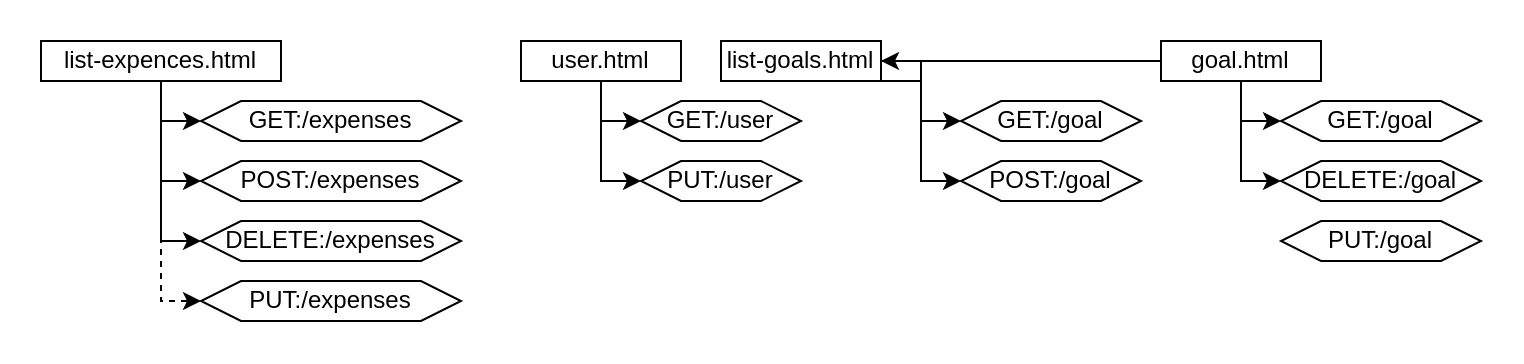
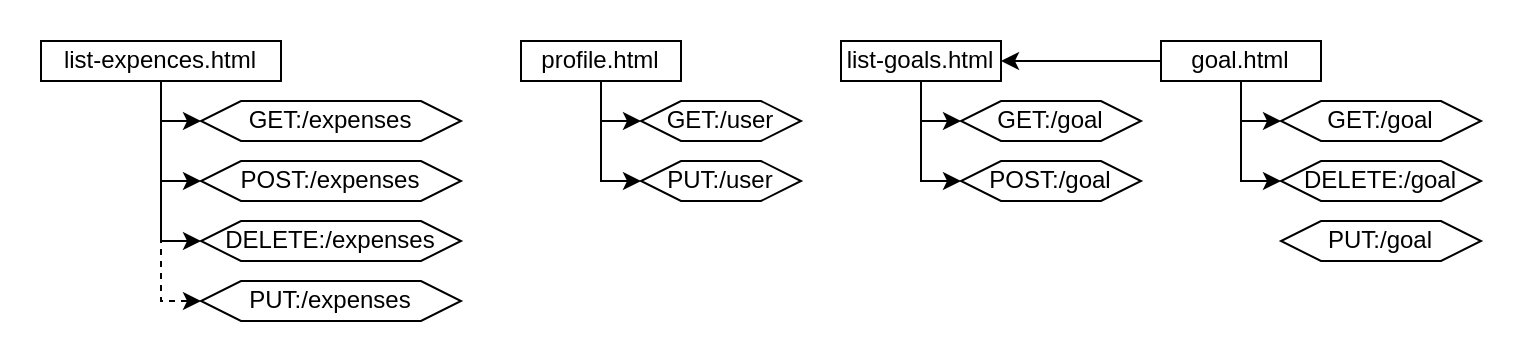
- <mxCell id="13" value="user.html" style="rounded=0;whiteSpace=wrap;html=1;" vertex="1" parent="1"><mxGeometry x="260" y="20" width="80" height="20" as="geometry" /></mxCell>
+ <mxCell id="13" value="profile.html" style="rounded=0;whiteSpace=wrap;html=1;" vertex="1" parent="1"><mxGeometry x="260" y="20" width="80" height="20" as="geometry" /></mxCell>
- <mxCell id="18" value="list-goals.html" style="rounded=0;whiteSpace=wrap;html=1;" vertex="1" parent="1"><mxGeometry x="360" y="20" width="80" height="20" as="geometry" /></mxCell>
+ <mxCell id="18" value="list-goals.html" style="rounded=0;whiteSpace=wrap;html=1;" vertex="1" parent="1"><mxGeometry x="420" y="20" width="80" height="20" as="geometry" /></mxCell>
